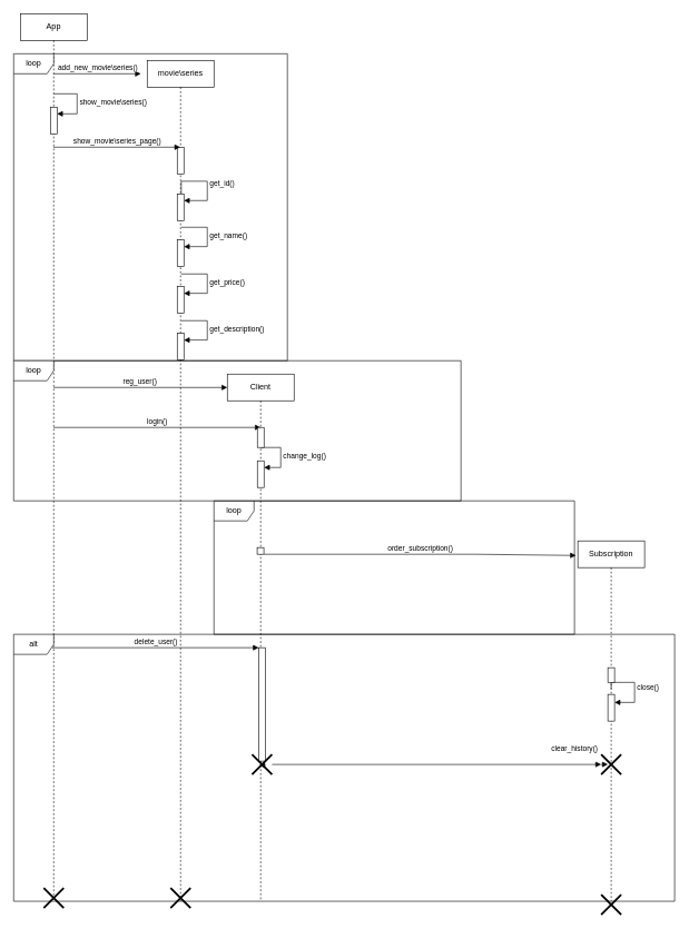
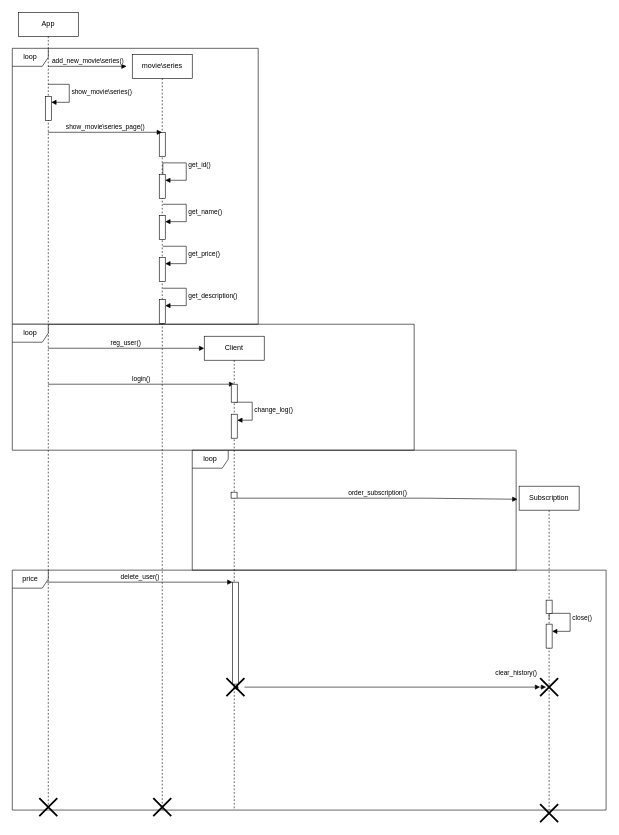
- <mxCell id="36" value="alt" style="shape=umlFrame;whiteSpace=wrap;html=1;pointerEvents=0;" parent="1" vertex="1"><mxGeometry x="20" y="950" width="990" height="400" as="geometry" /></mxCell>
+ <mxCell id="36" value="price" style="shape=umlFrame;whiteSpace=wrap;html=1;pointerEvents=0;" parent="1" vertex="1"><mxGeometry x="20" y="950" width="990" height="400" as="geometry" /></mxCell>
